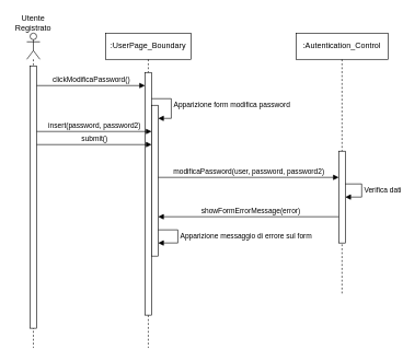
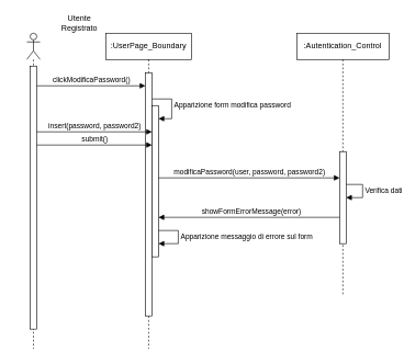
- <mxCell id="8" value="Utente Registrato" style="text;html=1;align=center;verticalAlign=middle;whiteSpace=wrap;rounded=0;" parent="1" vertex="1"><mxGeometry x="20" y="20" width="60" height="30" as="geometry" /></mxCell>
+ <mxCell id="8" value="Utente Registrato" style="text;html=1;align=center;verticalAlign=middle;whiteSpace=wrap;rounded=0;" parent="1" vertex="1"><mxGeometry x="90" y="20" width="60" height="30" as="geometry" /></mxCell>
